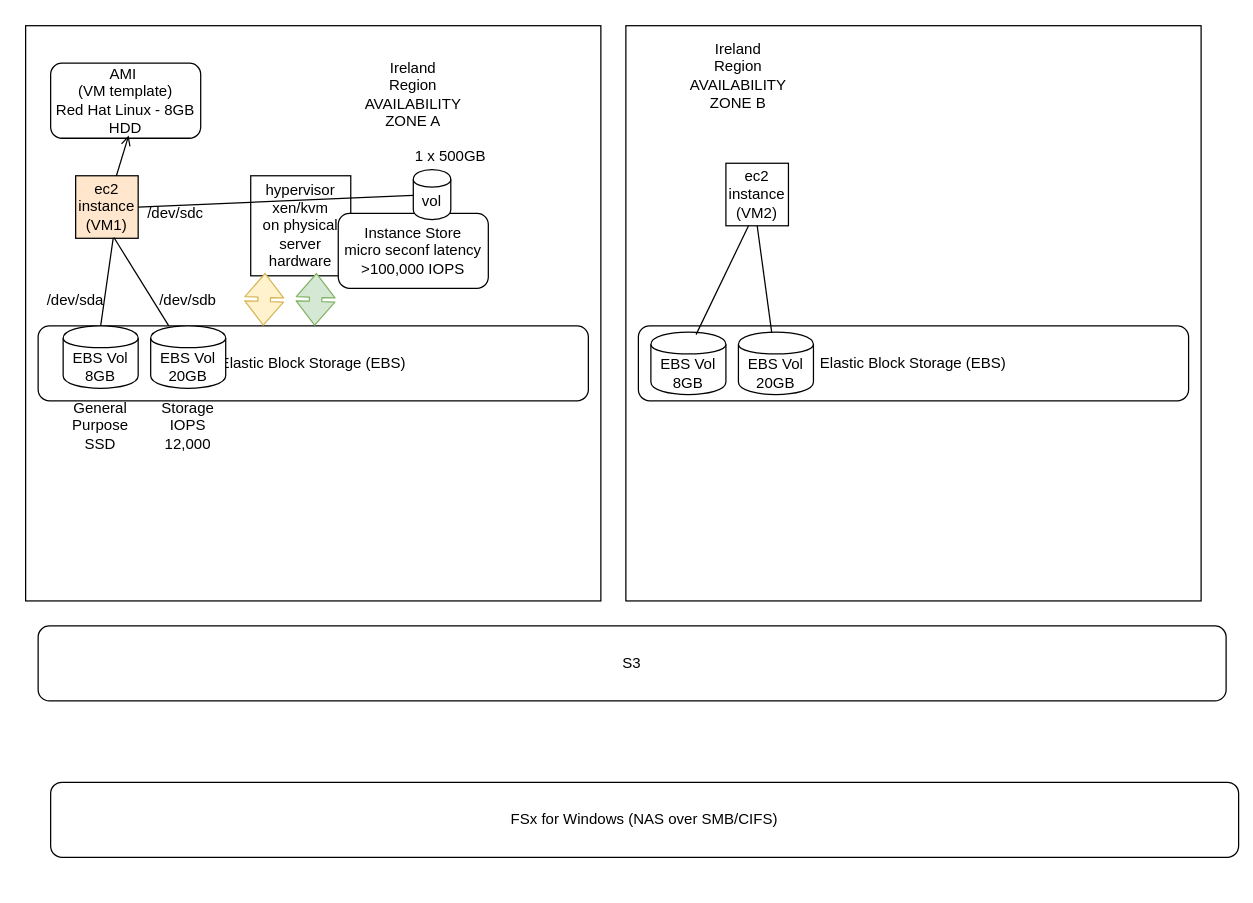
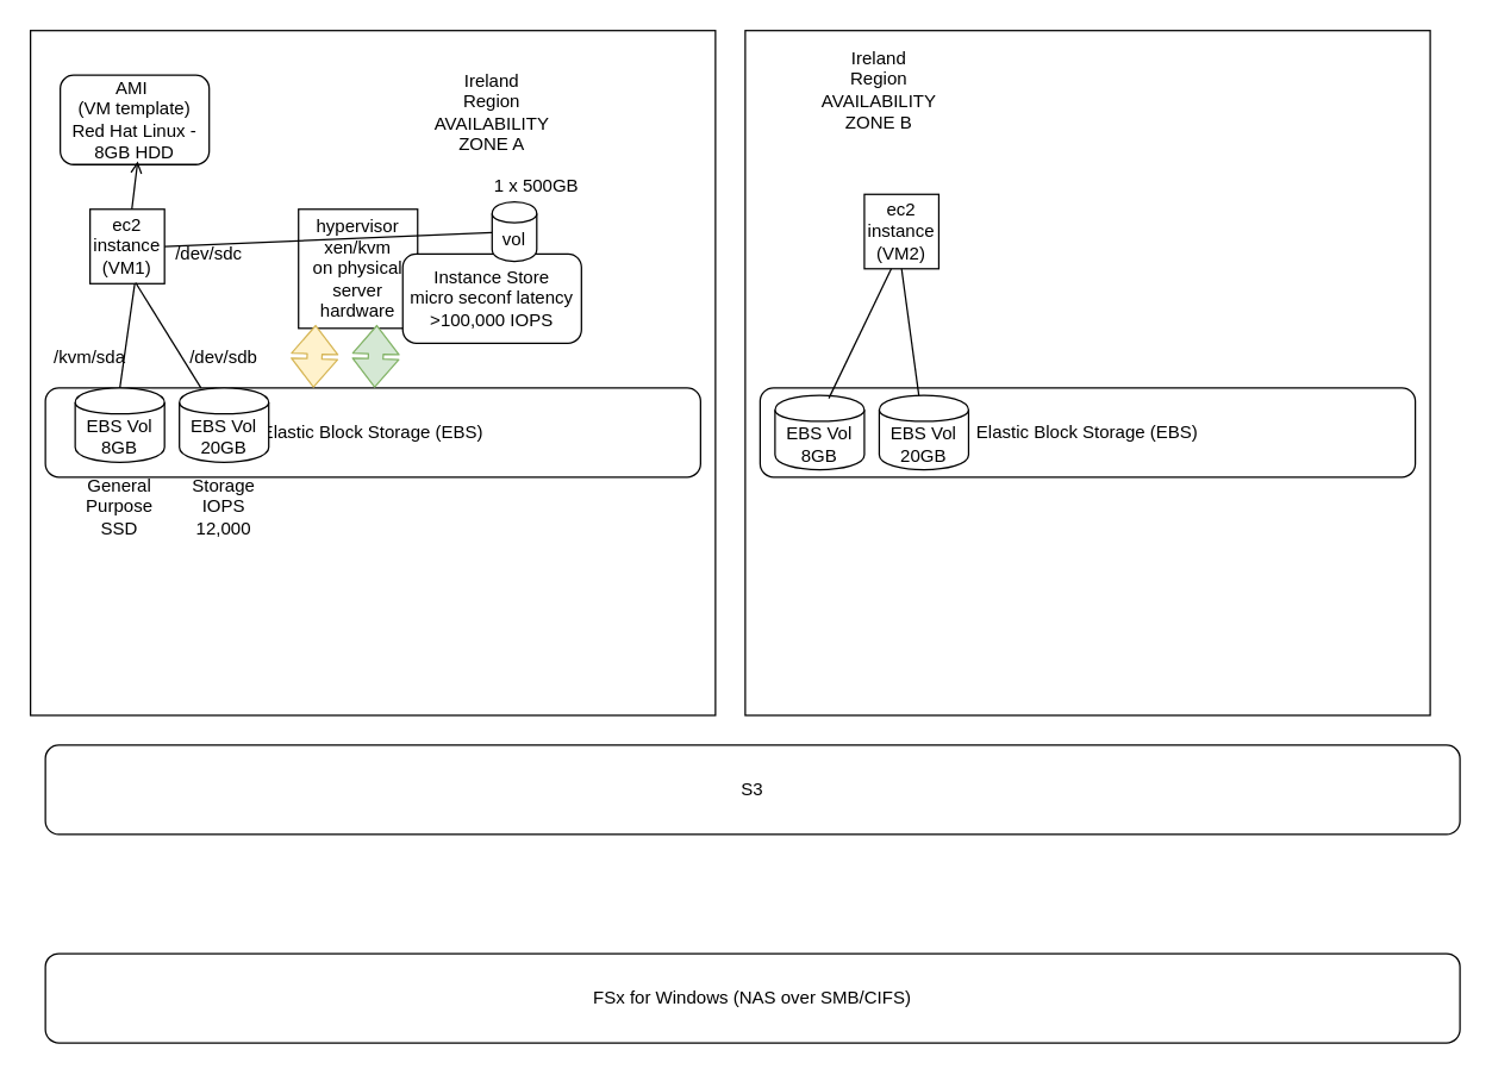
- <mxCell id="5" value="AMI&amp;nbsp;&lt;br&gt;(VM template)&lt;br&gt;Red Hat Linux - 8GB HDD" style="rounded=1;whiteSpace=wrap;html=1;" parent="1" vertex="1"><mxGeometry x="40" y="50" width="120" height="60" as="geometry" /></mxCell>
+ <mxCell id="5" value="AMI&amp;nbsp;&lt;br&gt;(VM template)&lt;br&gt;Red Hat Linux - 8GB HDD" style="rounded=1;whiteSpace=wrap;html=1;" parent="1" vertex="1"><mxGeometry x="40" y="50" width="100" height="60" as="geometry" /></mxCell>
- <mxCell id="3" value="ec2 instance (VM1)" style="whiteSpace=wrap;html=1;aspect=fixed;fillColor=#ffe6cc;" parent="1" vertex="1"><mxGeometry x="60" y="140" width="50" height="50" as="geometry" /></mxCell>
+ <mxCell id="3" value="ec2 instance (VM1)" style="whiteSpace=wrap;html=1;aspect=fixed;" parent="1" vertex="1"><mxGeometry x="60" y="140" width="50" height="50" as="geometry" /></mxCell>
- <mxCell id="27" value="/dev/sda" style="text;html=1;strokeColor=none;fillColor=none;align=center;verticalAlign=middle;whiteSpace=wrap;rounded=0;" parent="1" vertex="1"><mxGeometry x="40" y="230" width="40" height="20" as="geometry" /></mxCell>
+ <mxCell id="27" value="/kvm/sda" style="text;html=1;strokeColor=none;fillColor=none;align=center;verticalAlign=middle;whiteSpace=wrap;rounded=0;" parent="1" vertex="1"><mxGeometry x="40" y="230" width="40" height="20" as="geometry" /></mxCell>
- <mxCell id="24" value="FSx for Windows (NAS over SMB/CIFS)" style="rounded=1;whiteSpace=wrap;html=1;" parent="1" vertex="1"><mxGeometry x="40" y="625" width="950" height="60" as="geometry" /></mxCell>
+ <mxCell id="24" value="FSx for Windows (NAS over SMB/CIFS)" style="rounded=1;whiteSpace=wrap;html=1;" parent="1" vertex="1"><mxGeometry x="30" y="640" width="950" height="60" as="geometry" /></mxCell>
